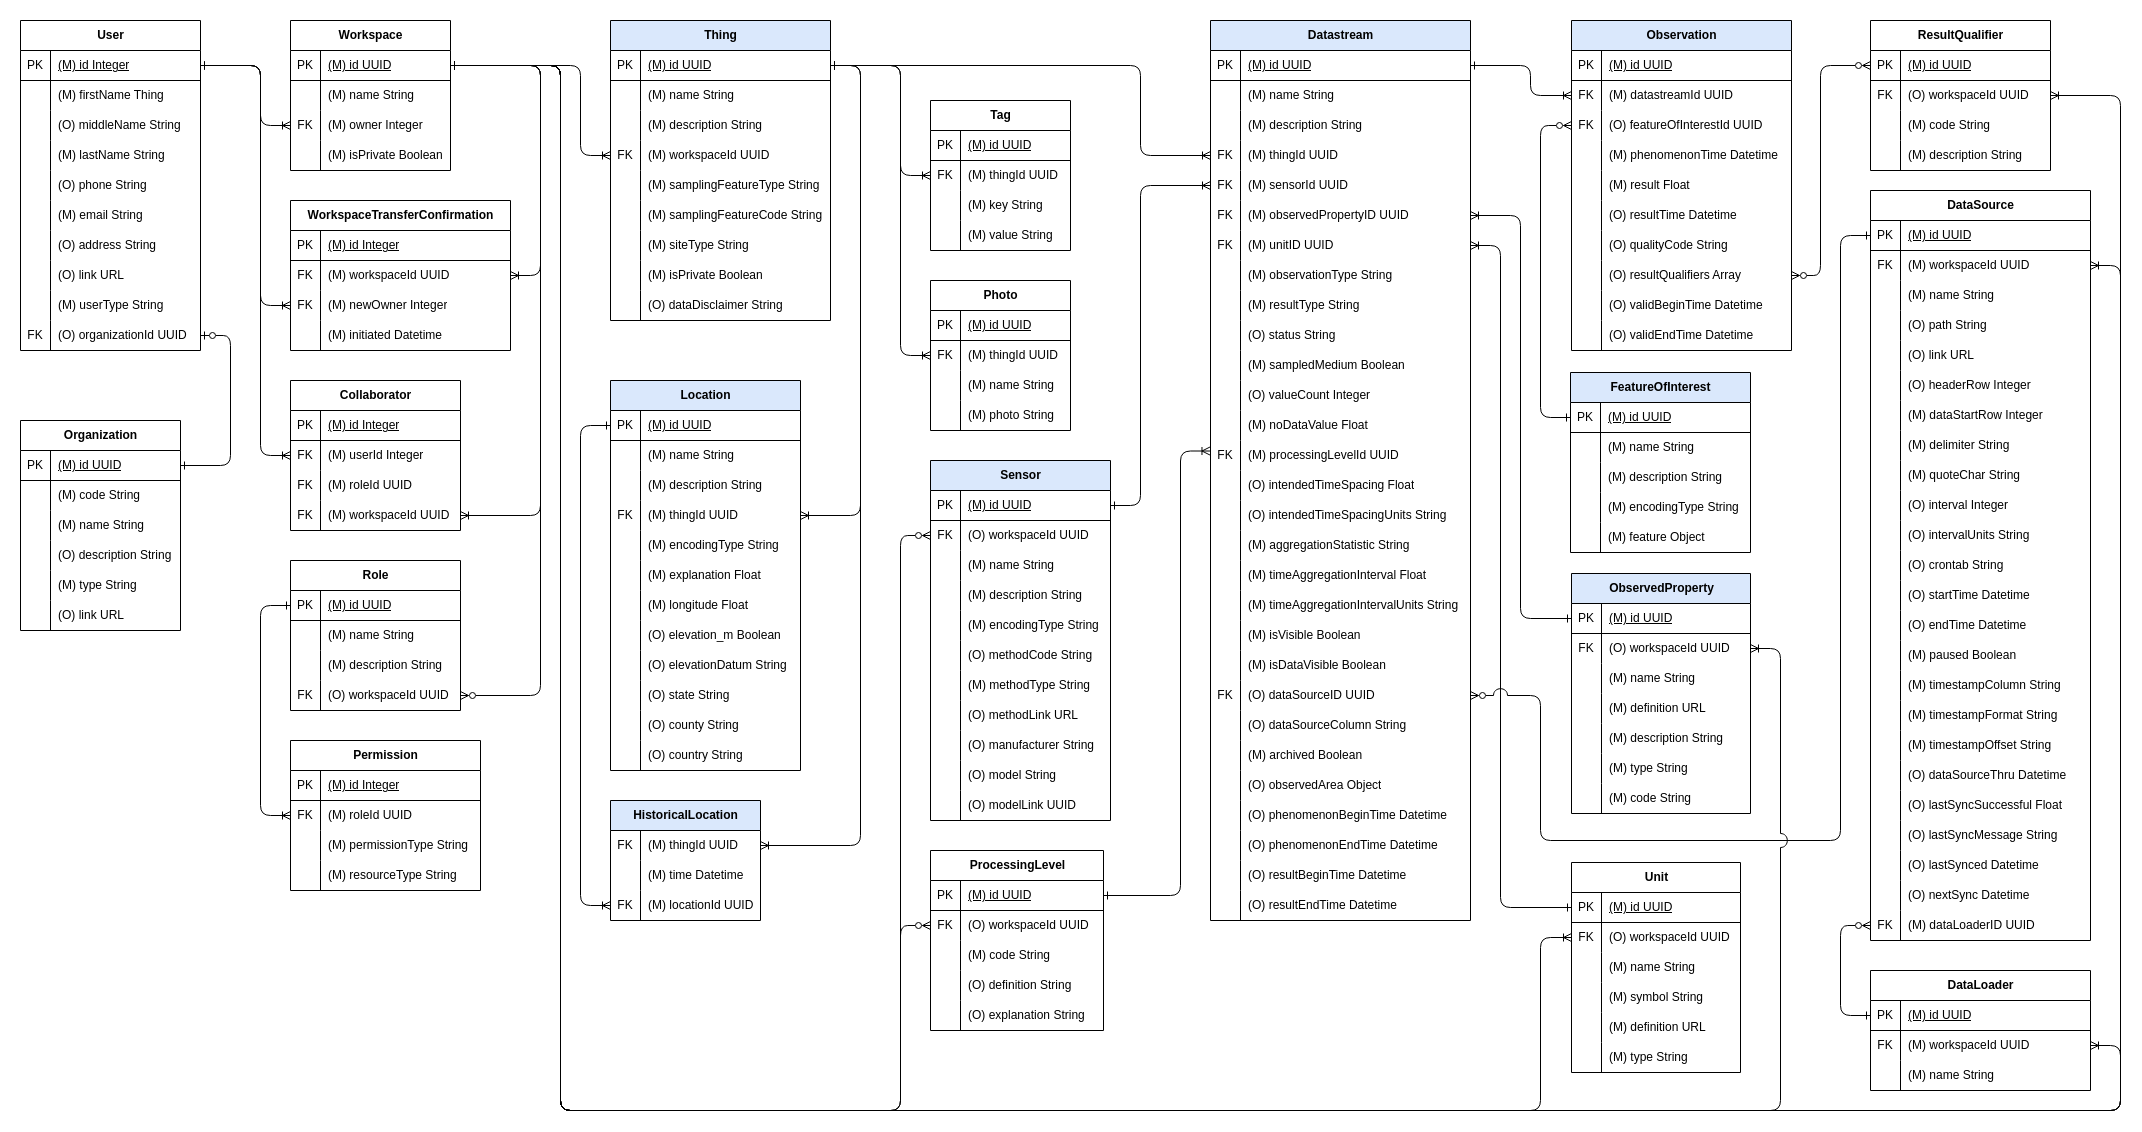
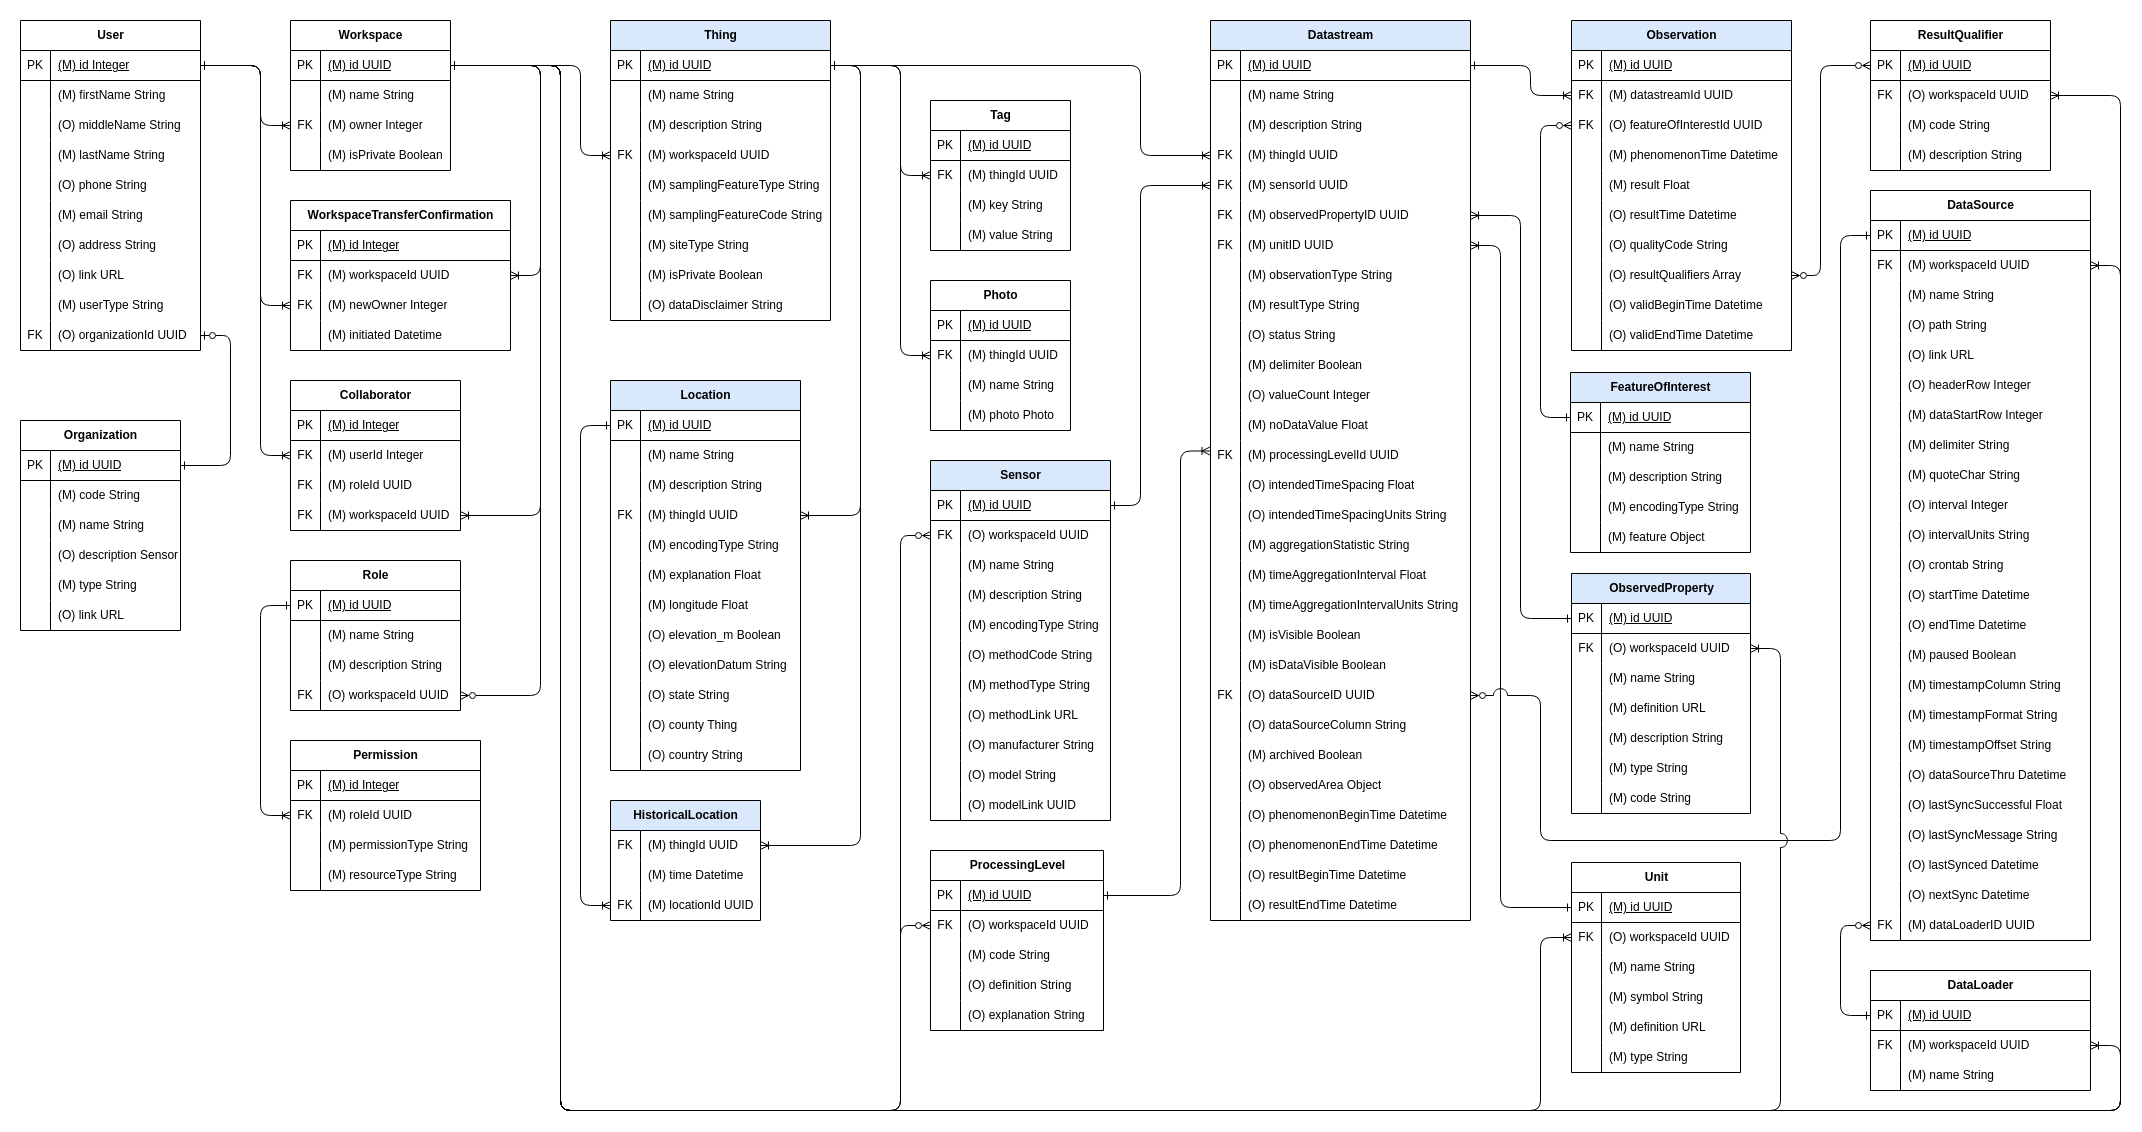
- <mxCell id="8" value="(M) firstName Thing" style="shape=partialRectangle;connectable=0;fillColor=none;top=0;left=0;bottom=0;right=0;align=left;spacingLeft=6;overflow=hidden;whiteSpace=wrap;html=1;fontSize=12;" parent="6" vertex="1"><mxGeometry x="30" width="150" height="30" as="geometry"><mxRectangle width="150" height="30" as="alternateBounds" /></mxGeometry></mxCell>
+ <mxCell id="8" value="(M) firstName String" style="shape=partialRectangle;connectable=0;fillColor=none;top=0;left=0;bottom=0;right=0;align=left;spacingLeft=6;overflow=hidden;whiteSpace=wrap;html=1;fontSize=12;" parent="6" vertex="1"><mxGeometry x="30" width="150" height="30" as="geometry"><mxRectangle width="150" height="30" as="alternateBounds" /></mxGeometry></mxCell>
- <mxCell id="207" value="(M) sampledMedium Boolean" style="shape=partialRectangle;connectable=0;fillColor=none;top=0;left=0;bottom=0;right=0;align=left;spacingLeft=6;overflow=hidden;whiteSpace=wrap;html=1;fontSize=12;" parent="205" vertex="1"><mxGeometry x="30" width="230" height="30" as="geometry"><mxRectangle width="230" height="30" as="alternateBounds" /></mxGeometry></mxCell>
+ <mxCell id="207" value="(M) delimiter Boolean" style="shape=partialRectangle;connectable=0;fillColor=none;top=0;left=0;bottom=0;right=0;align=left;spacingLeft=6;overflow=hidden;whiteSpace=wrap;html=1;fontSize=12;" parent="205" vertex="1"><mxGeometry x="30" width="230" height="30" as="geometry"><mxRectangle width="230" height="30" as="alternateBounds" /></mxGeometry></mxCell>
- <mxCell id="64" value="(M) photo String" style="shape=partialRectangle;connectable=0;fillColor=none;top=0;left=0;bottom=0;right=0;align=left;spacingLeft=6;overflow=hidden;whiteSpace=wrap;html=1;fontSize=12;" vertex="1" parent="62"><mxGeometry x="30" width="110" height="30" as="geometry"><mxRectangle width="110" height="30" as="alternateBounds" /></mxGeometry></mxCell>
+ <mxCell id="64" value="(M) photo Photo" style="shape=partialRectangle;connectable=0;fillColor=none;top=0;left=0;bottom=0;right=0;align=left;spacingLeft=6;overflow=hidden;whiteSpace=wrap;html=1;fontSize=12;" vertex="1" parent="62"><mxGeometry x="30" width="110" height="30" as="geometry"><mxRectangle width="110" height="30" as="alternateBounds" /></mxGeometry></mxCell>
- <mxCell id="45" value="(O) description String" style="shape=partialRectangle;connectable=0;fillColor=none;top=0;left=0;bottom=0;right=0;align=left;spacingLeft=6;overflow=hidden;whiteSpace=wrap;html=1;fontSize=12;" parent="43" vertex="1"><mxGeometry x="30" width="130" height="30" as="geometry"><mxRectangle width="130" height="30" as="alternateBounds" /></mxGeometry></mxCell>
+ <mxCell id="45" value="(O) description Sensor" style="shape=partialRectangle;connectable=0;fillColor=none;top=0;left=0;bottom=0;right=0;align=left;spacingLeft=6;overflow=hidden;whiteSpace=wrap;html=1;fontSize=12;" parent="43" vertex="1"><mxGeometry x="30" width="130" height="30" as="geometry"><mxRectangle width="130" height="30" as="alternateBounds" /></mxGeometry></mxCell>
- <mxCell id="136" value="(O) county String" style="shape=partialRectangle;connectable=0;fillColor=none;top=0;left=0;bottom=0;right=0;align=left;spacingLeft=6;overflow=hidden;whiteSpace=wrap;html=1;fontSize=12;" parent="134" vertex="1"><mxGeometry x="30" width="160" height="30" as="geometry"><mxRectangle width="160" height="30" as="alternateBounds" /></mxGeometry></mxCell>
+ <mxCell id="136" value="(O) county Thing" style="shape=partialRectangle;connectable=0;fillColor=none;top=0;left=0;bottom=0;right=0;align=left;spacingLeft=6;overflow=hidden;whiteSpace=wrap;html=1;fontSize=12;" parent="134" vertex="1"><mxGeometry x="30" width="160" height="30" as="geometry"><mxRectangle width="160" height="30" as="alternateBounds" /></mxGeometry></mxCell>
